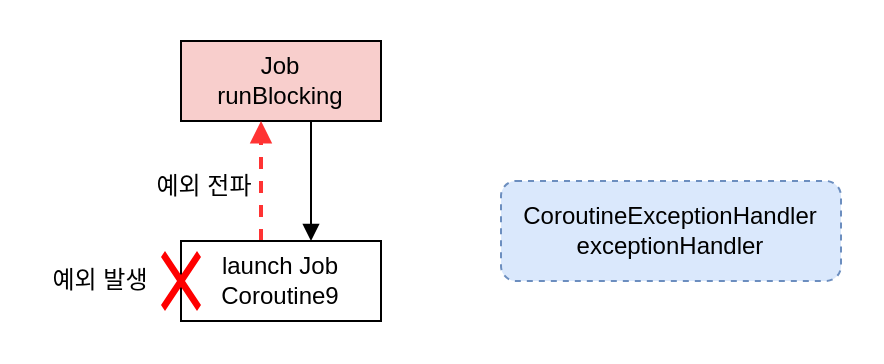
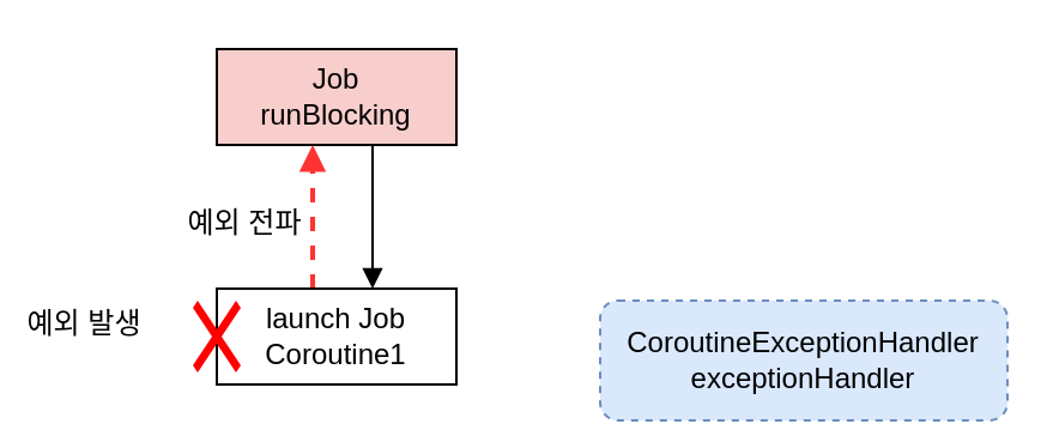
- <mxCell id="6" value="CoroutineExceptionHandler&lt;div&gt;exceptionHandler&lt;/div&gt;" style="rounded=1;whiteSpace=wrap;html=1;dashed=1;fillColor=#dae8fc;strokeColor=#6c8ebf;" vertex="1" parent="1"><mxGeometry x="250" y="90" width="170" height="50" as="geometry" /></mxCell>
+ <mxCell id="6" value="CoroutineExceptionHandler&lt;div&gt;exceptionHandler&lt;/div&gt;" style="rounded=1;whiteSpace=wrap;html=1;dashed=1;fillColor=#dae8fc;strokeColor=#6c8ebf;" vertex="1" parent="1"><mxGeometry x="250" y="125" width="170" height="50" as="geometry" /></mxCell>
- <mxCell id="8" value="예외 발생" style="text;html=1;align=center;verticalAlign=middle;whiteSpace=wrap;rounded=0;" vertex="1" parent="1"><mxGeometry x="20" y="125" width="60" height="30" as="geometry" /></mxCell>
+ <mxCell id="8" value="예외 발생" style="text;html=1;align=center;verticalAlign=middle;whiteSpace=wrap;rounded=0;" vertex="1" parent="1"><mxGeometry x="5" y="120" width="60" height="30" as="geometry" /></mxCell>
- <mxCell id="5" value="launch Job&lt;div&gt;Coroutine9&lt;/div&gt;" style="rounded=0;whiteSpace=wrap;html=1;" vertex="1" parent="1"><mxGeometry x="90" y="120" width="100" height="40" as="geometry" /></mxCell>
+ <mxCell id="5" value="launch Job&lt;div&gt;Coroutine1&lt;/div&gt;" style="rounded=0;whiteSpace=wrap;html=1;" vertex="1" parent="1"><mxGeometry x="90" y="120" width="100" height="40" as="geometry" /></mxCell>
